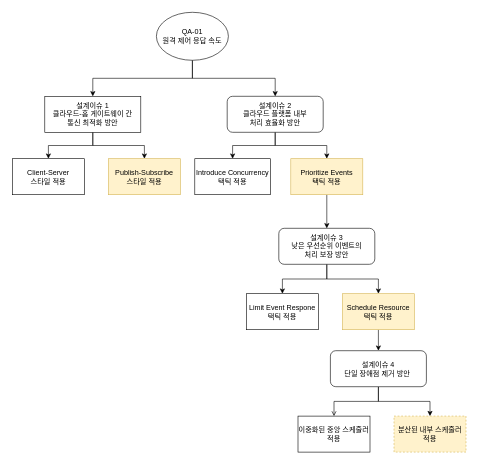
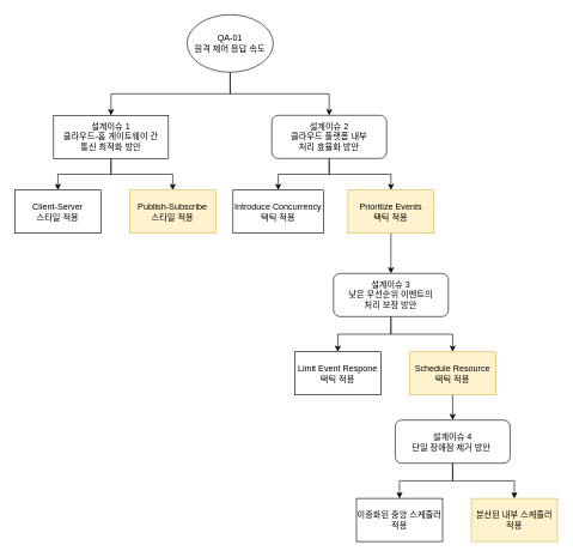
- <mxCell id="22" style="edgeStyle=orthogonalEdgeStyle;rounded=0;orthogonalLoop=1;jettySize=auto;html=1;exitX=0.5;exitY=1;exitDx=0;exitDy=0;entryX=0.5;entryY=0;entryDx=0;entryDy=0;endArrow=open;" edge="1" parent="1" source="24" target="25"><mxGeometry relative="1" as="geometry" /></mxCell>
+ <mxCell id="22" style="edgeStyle=orthogonalEdgeStyle;rounded=0;orthogonalLoop=1;jettySize=auto;html=1;exitX=0.5;exitY=1;exitDx=0;exitDy=0;entryX=0.5;entryY=0;entryDx=0;entryDy=0;" edge="1" parent="1" source="24" target="25"><mxGeometry relative="1" as="geometry" /></mxCell>
- <mxCell id="26" value="분산된 내부 스케줄러&lt;div&gt;적용&lt;/div&gt;" style="rounded=0;whiteSpace=wrap;html=1;fillColor=#fff2cc;strokeColor=#d6b656;dashed=1;" vertex="1" parent="1"><mxGeometry x="656" y="693" width="120" height="60" as="geometry" /></mxCell>
+ <mxCell id="26" value="분산된 내부 스케줄러&lt;div&gt;적용&lt;/div&gt;" style="rounded=0;whiteSpace=wrap;html=1;fillColor=#fff2cc;strokeColor=#d6b656;" vertex="1" parent="1"><mxGeometry x="656" y="693" width="120" height="60" as="geometry" /></mxCell>
